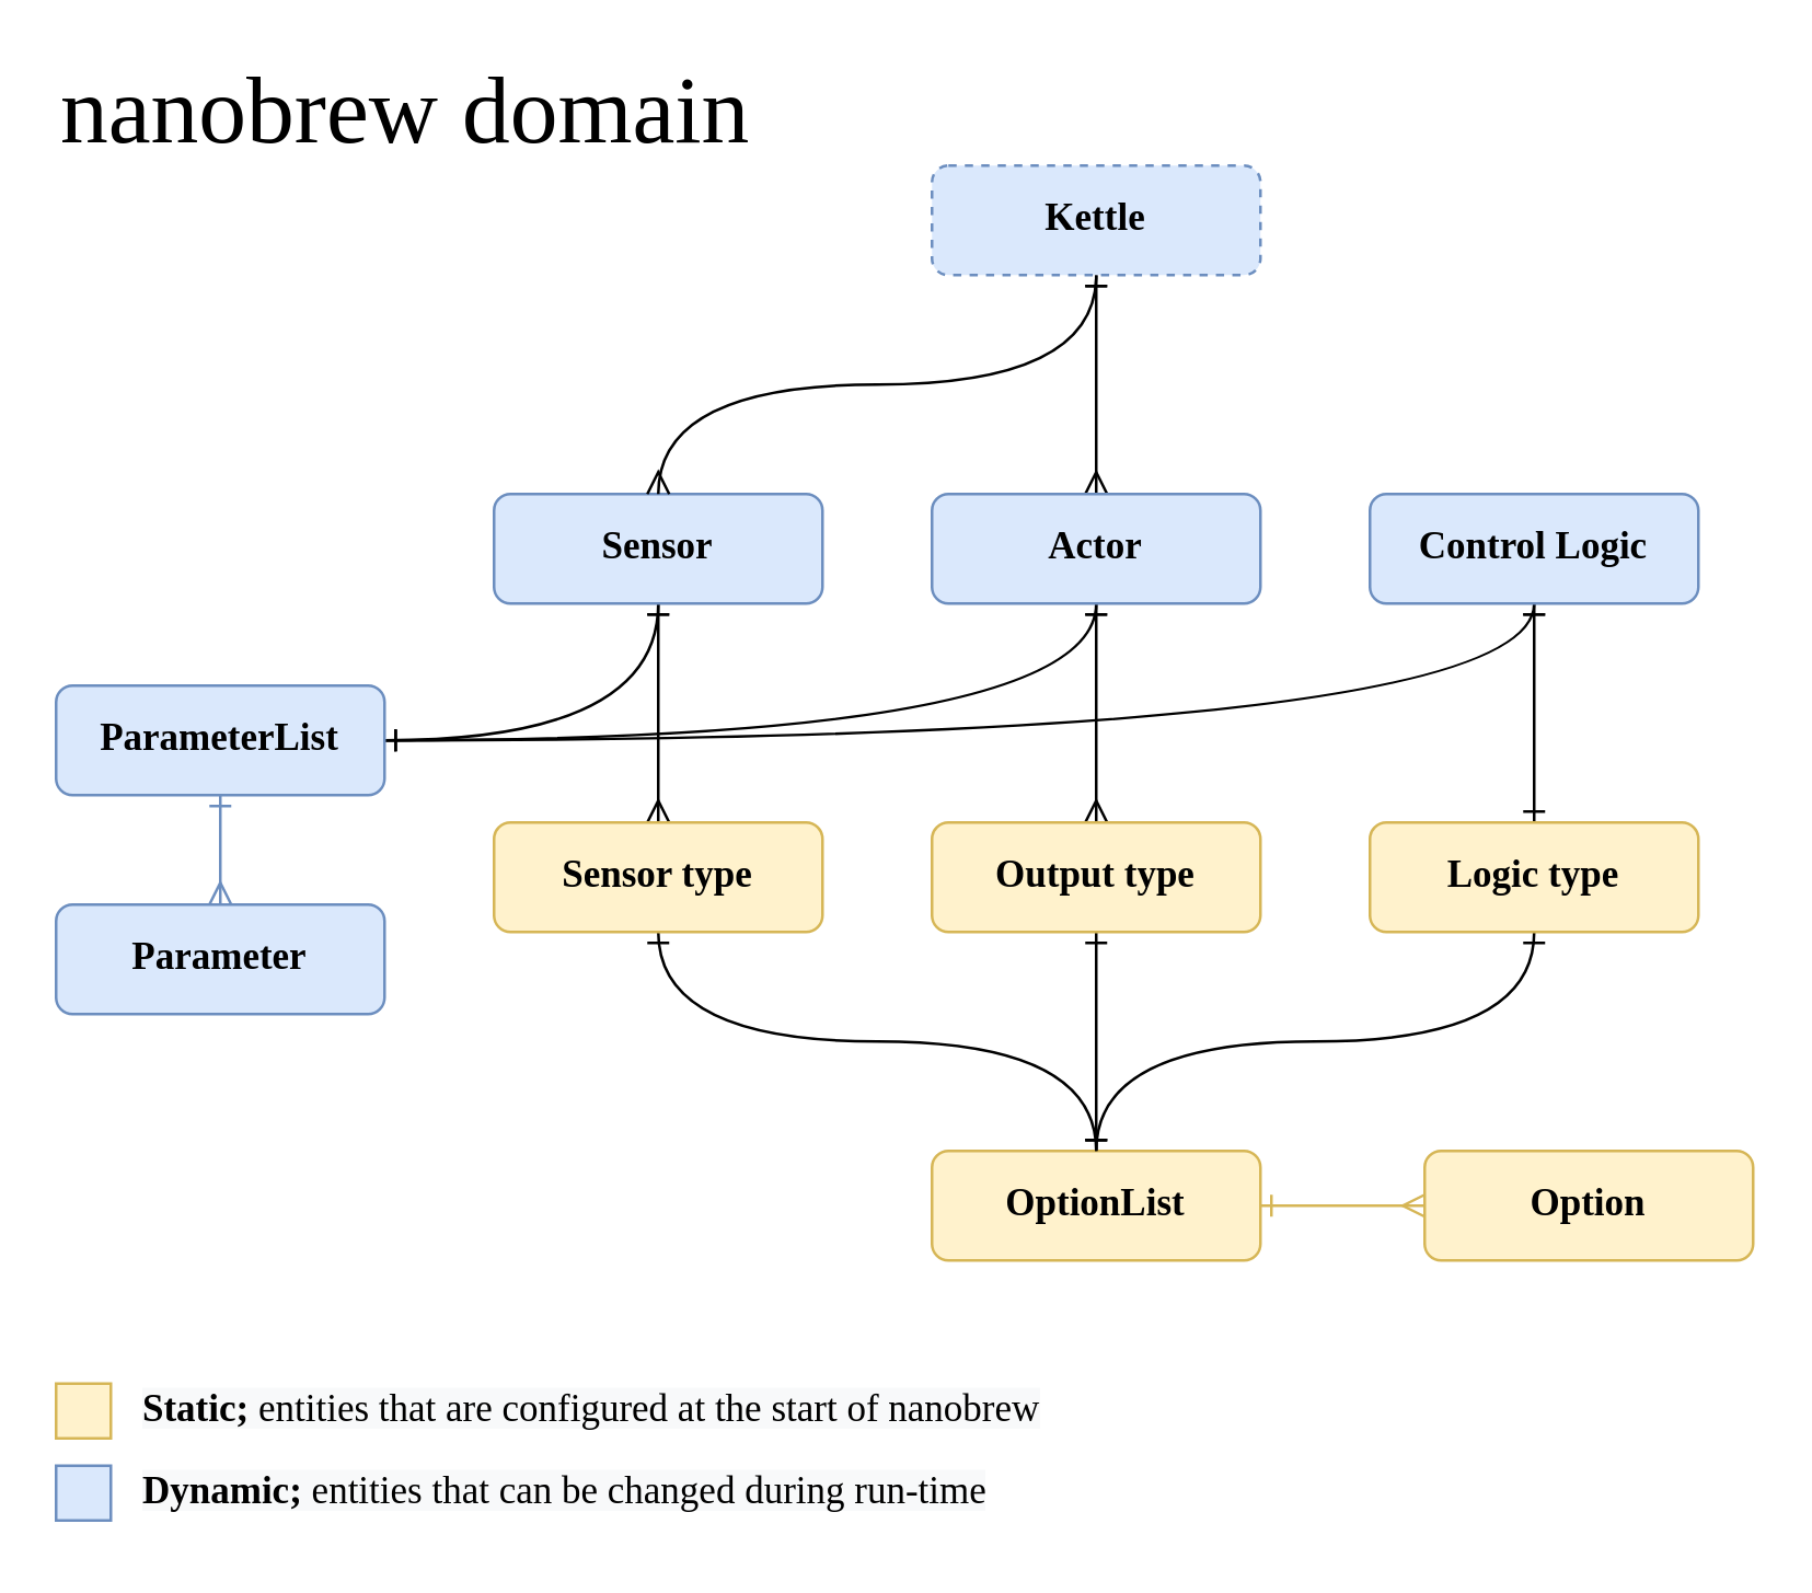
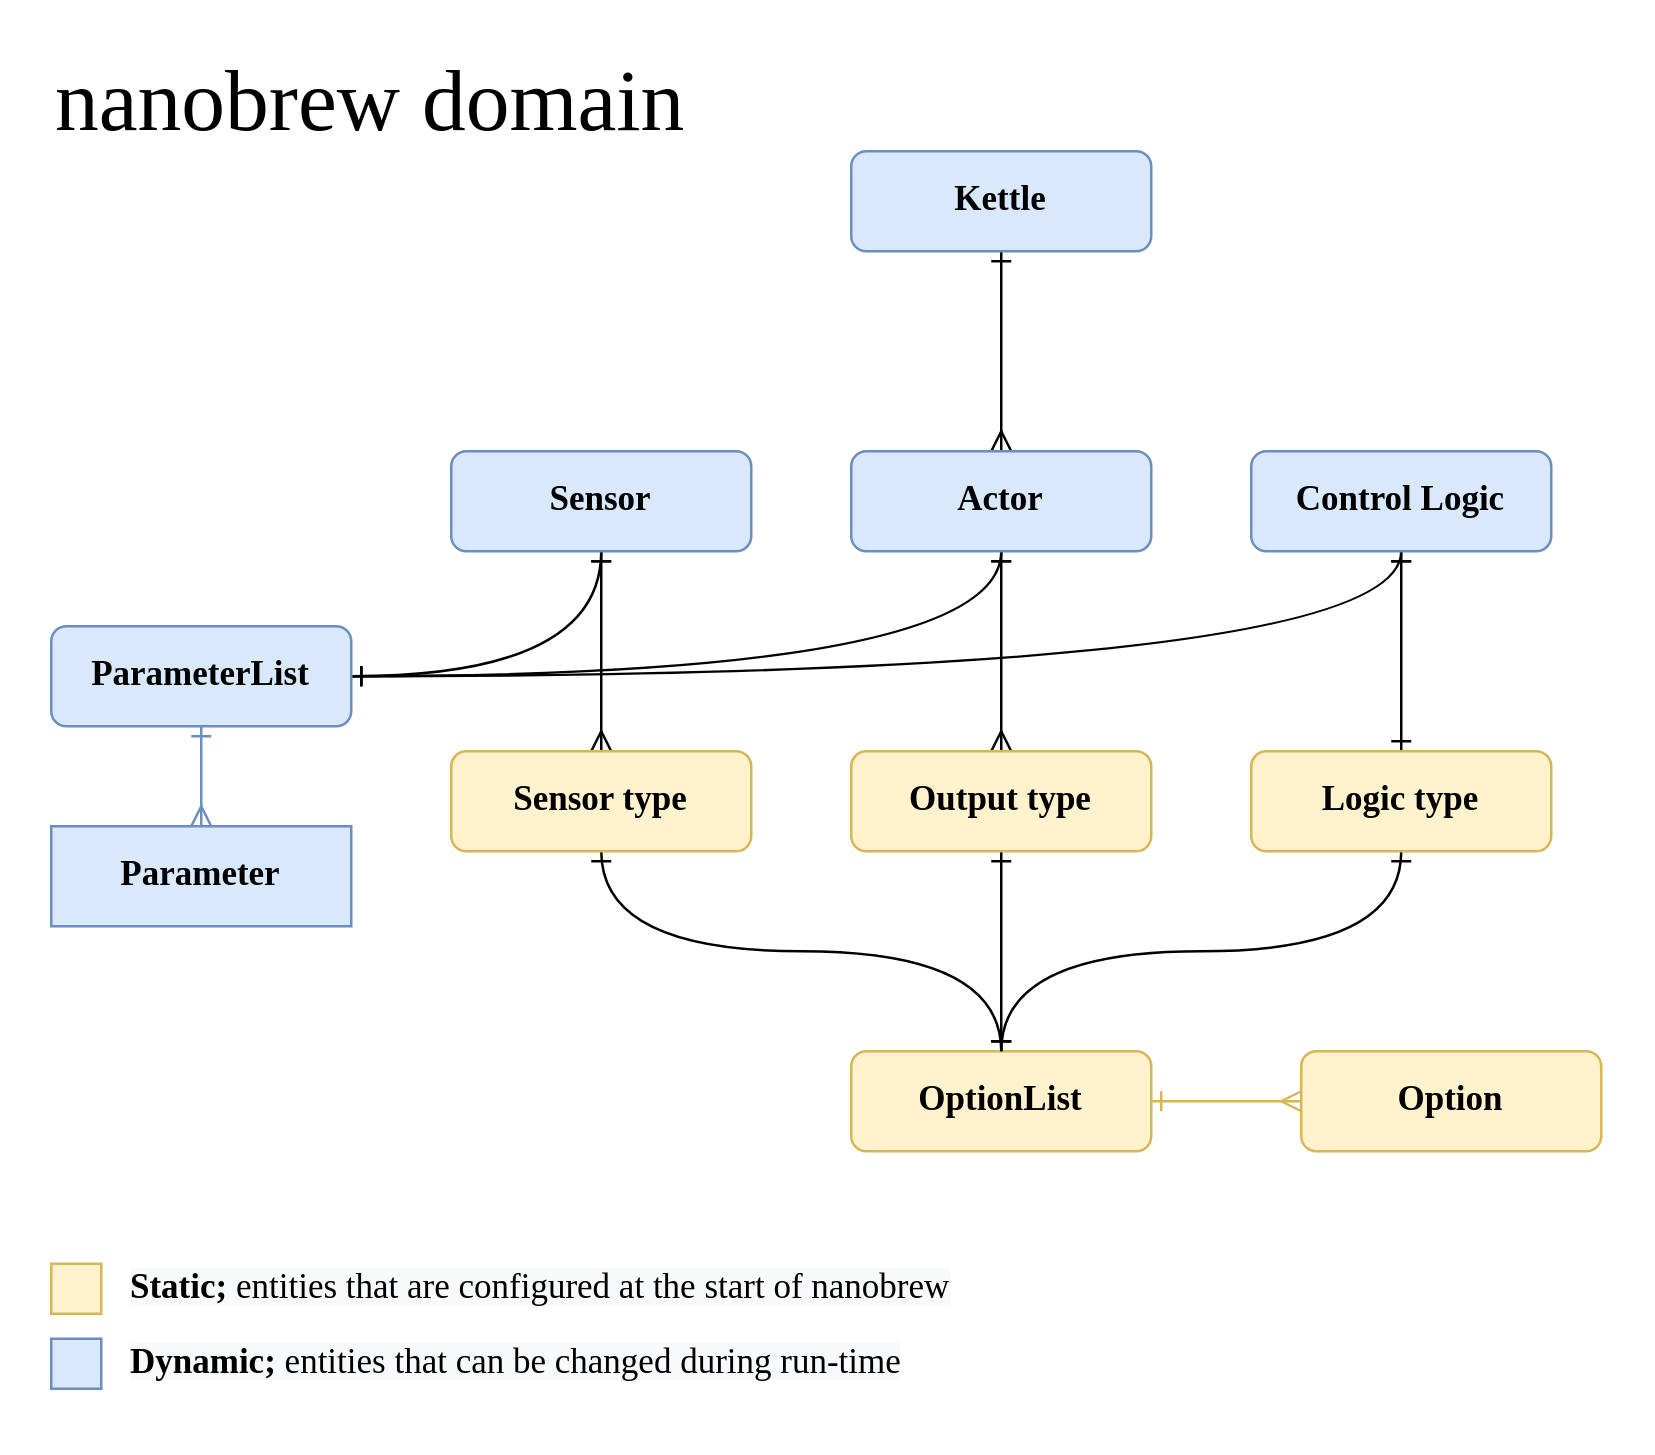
- <mxCell id="10" value="Kettle" style="rounded=1;whiteSpace=wrap;html=1;fillColor=#dae8fc;strokeColor=#6c8ebf;fontFamily=Muli;FType=g;fontSize=14;fontStyle=1;dashed=1;" parent="1" vertex="1"><mxGeometry x="340" y="60" width="120" height="40" as="geometry" /></mxCell>
+ <mxCell id="10" value="Kettle" style="rounded=1;whiteSpace=wrap;html=1;fillColor=#dae8fc;strokeColor=#6c8ebf;fontFamily=Muli;FType=g;fontSize=14;fontStyle=1" parent="1" vertex="1"><mxGeometry x="340" y="60" width="120" height="40" as="geometry" /></mxCell>
- <mxCell id="8" style="edgeStyle=orthogonalEdgeStyle;curved=1;orthogonalLoop=1;jettySize=auto;html=1;exitX=0.5;exitY=1;exitDx=0;exitDy=0;entryX=0.5;entryY=0;entryDx=0;entryDy=0;startArrow=ERone;startFill=0;endArrow=ERmany;endFill=0;fontFamily=Muli;" parent="1" source="10" target="5" edge="1"><mxGeometry relative="1" as="geometry" /></mxCell>
- <mxCell id="24" value="Parameter" style="rounded=1;whiteSpace=wrap;html=1;fillColor=#dae8fc;strokeColor=#6c8ebf;fontFamily=Muli;FType=g;fontSize=14;fontStyle=1" parent="1" vertex="1"><mxGeometry x="20" y="330" width="120" height="40" as="geometry" /></mxCell>
+ <mxCell id="24" value="Parameter" style="whiteSpace=wrap;html=1;fillColor=#dae8fc;strokeColor=#6c8ebf;fontFamily=Muli;FType=g;fontSize=14;fontStyle=1;rounded=0;" parent="1" vertex="1"><mxGeometry x="20" y="330" width="120" height="40" as="geometry" /></mxCell>
